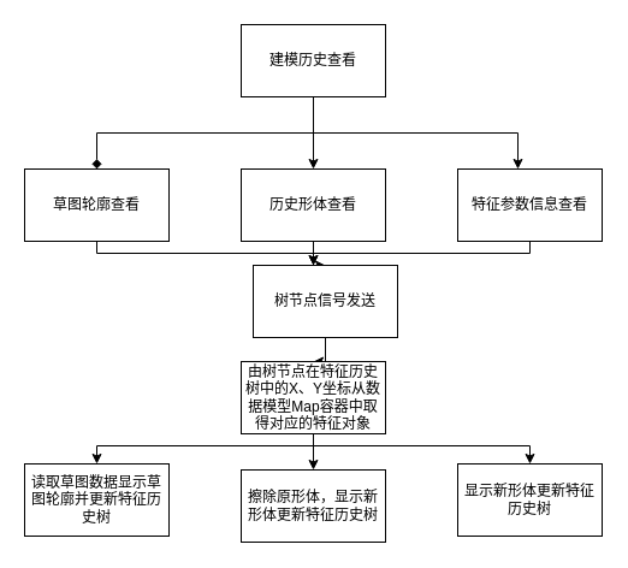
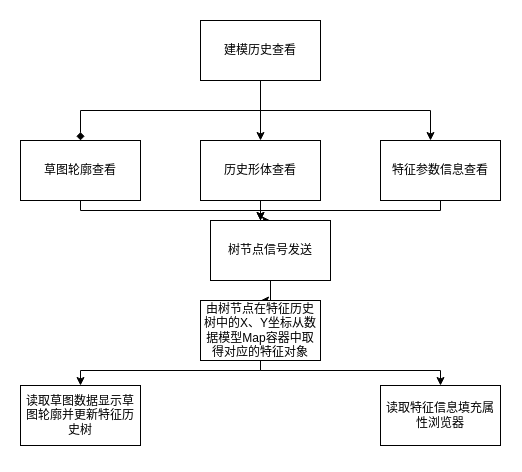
- <mxCell id="14" style="edgeStyle=orthogonalEdgeStyle;rounded=0;orthogonalLoop=1;jettySize=auto;html=1;entryX=0.5;entryY=0;entryDx=0;entryDy=0;" edge="1" parent="1" source="17" target="19"><mxGeometry relative="1" as="geometry" /></mxCell>
- <mxCell id="20" value="显示新形体更新特征历史树" style="rounded=0;whiteSpace=wrap;html=1;" vertex="1" parent="1"><mxGeometry x="380" y="385" width="120" height="60" as="geometry" /></mxCell>
+ <mxCell id="20" value="读取特征信息填充属性浏览器" style="rounded=0;whiteSpace=wrap;html=1;" vertex="1" parent="1"><mxGeometry x="380" y="385" width="120" height="60" as="geometry" /></mxCell>
- <mxCell id="19" value="擦除原形体，显示新形体更新特征历史树" style="rounded=0;whiteSpace=wrap;html=1;" vertex="1" parent="1"><mxGeometry x="200" y="390" width="120" height="60" as="geometry" /></mxCell>
